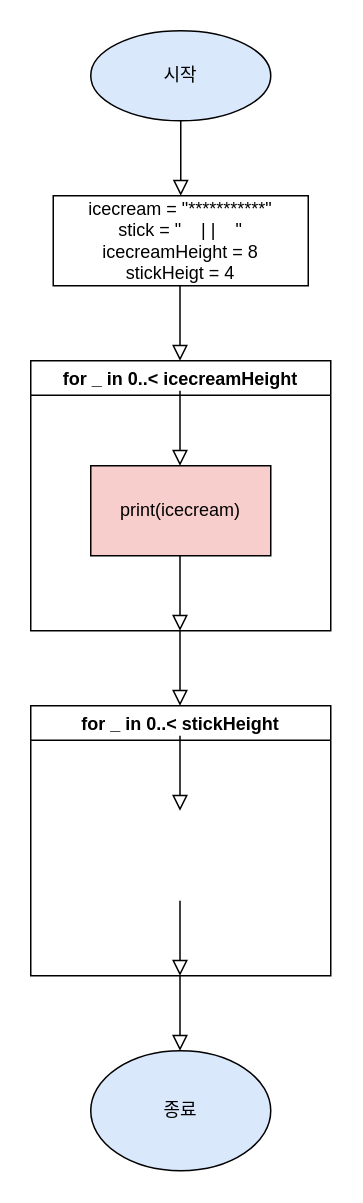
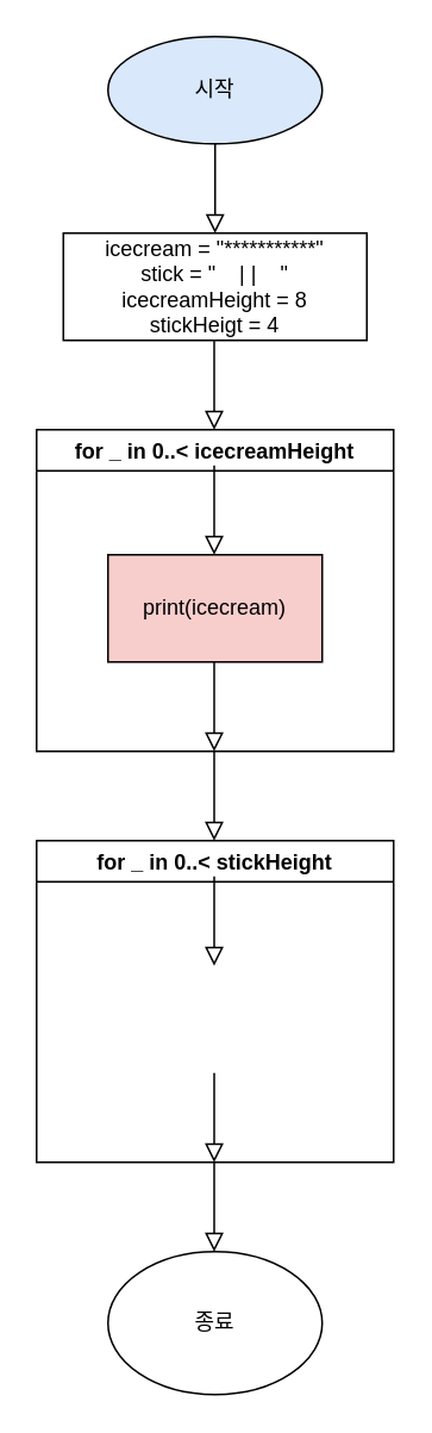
- <mxCell id="15" value="종료" style="ellipse;whiteSpace=wrap;html=1;fillColor=#dae8fc;" vertex="1" parent="1"><mxGeometry x="60" y="700" width="120" height="80" as="geometry" /></mxCell>
+ <mxCell id="15" value="종료" style="ellipse;whiteSpace=wrap;html=1;" vertex="1" parent="1"><mxGeometry x="60" y="700" width="120" height="80" as="geometry" /></mxCell>
